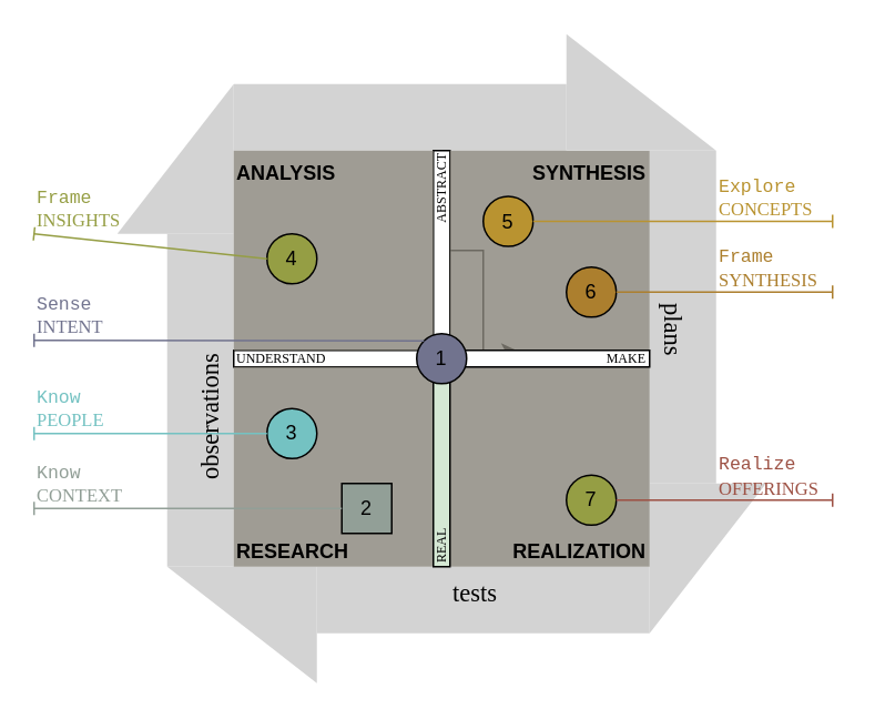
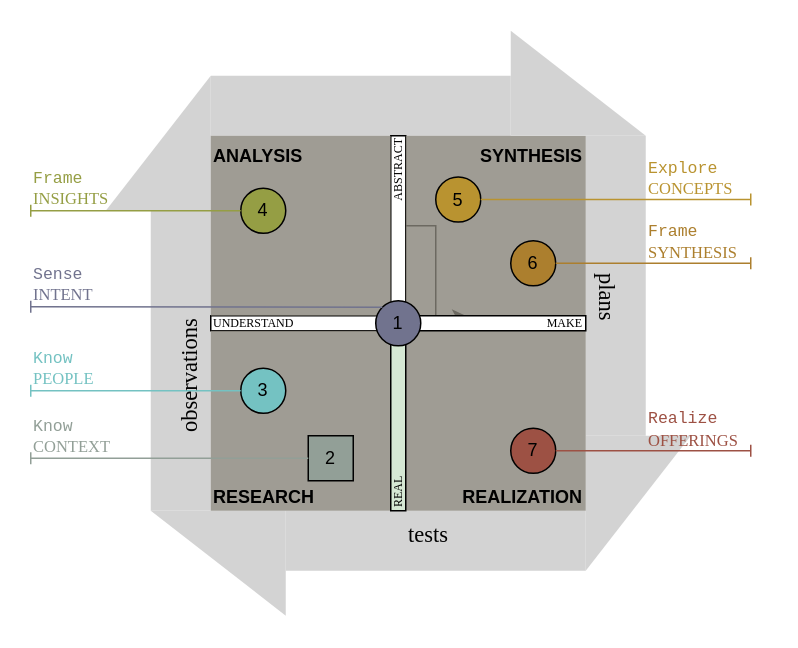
- <mxCell id="21" value="4" style="ellipse;whiteSpace=wrap;html=1;aspect=fixed;fillColor=#959E44;" vertex="1" parent="1"><mxGeometry x="160" y="140" width="30" height="30" as="geometry" /></mxCell>
+ <mxCell id="21" value="4" style="ellipse;whiteSpace=wrap;html=1;aspect=fixed;fillColor=#959E44;" vertex="1" parent="1"><mxGeometry x="160" y="125" width="30" height="30" as="geometry" /></mxCell>
- <mxCell id="24" value="7" style="ellipse;whiteSpace=wrap;html=1;aspect=fixed;fillColor=#959e44;" vertex="1" parent="1"><mxGeometry x="340" y="285" width="30" height="30" as="geometry" /></mxCell>
+ <mxCell id="24" value="7" style="ellipse;whiteSpace=wrap;html=1;aspect=fixed;fillColor=#9D5144;" vertex="1" parent="1"><mxGeometry x="340" y="285" width="30" height="30" as="geometry" /></mxCell>
